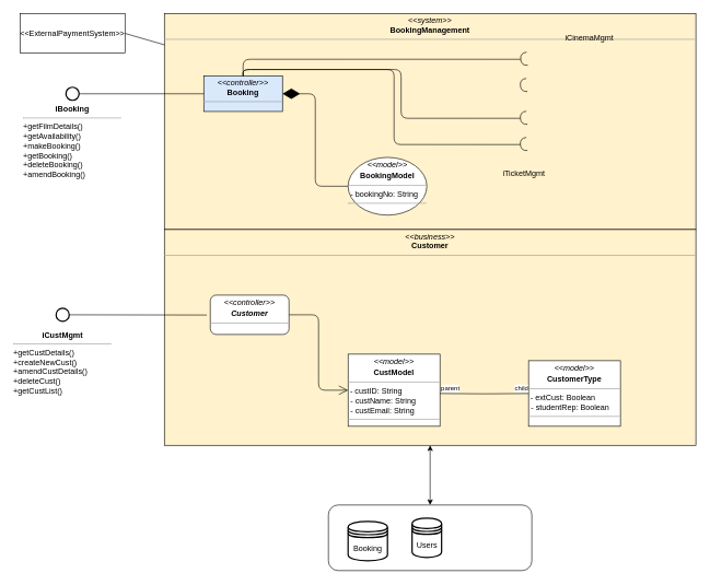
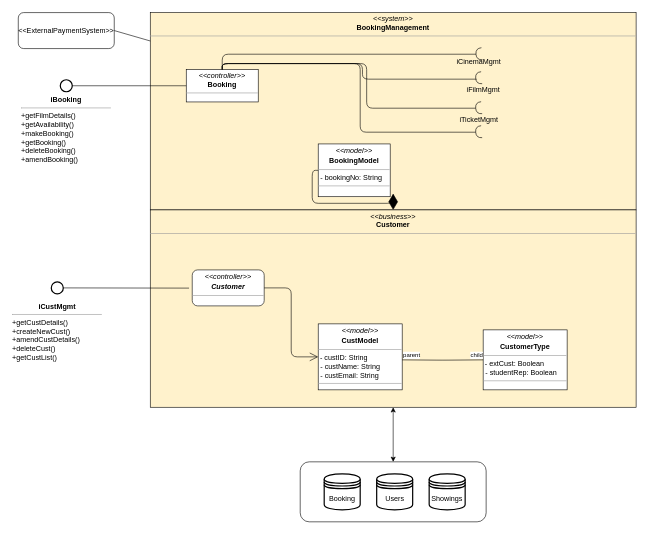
- <mxCell id="14" value="&amp;lt;&amp;lt;ExternalPaymentSystem&amp;gt;&amp;gt;" style="rounded=0;whiteSpace=wrap;html=1;" vertex="1" parent="1"><mxGeometry x="30" y="20" width="160" height="60" as="geometry" /></mxCell>
+ <mxCell id="14" value="&amp;lt;&amp;lt;ExternalPaymentSystem&amp;gt;&amp;gt;" style="whiteSpace=wrap;html=1;rounded=1;" vertex="1" parent="1"><mxGeometry x="30" y="20" width="160" height="60" as="geometry" /></mxCell>
- <mxCell id="8" value="iCinemaMgmt&lt;br&gt;&lt;br&gt;" style="text;html=1;strokeColor=none;fillColor=none;align=center;verticalAlign=middle;whiteSpace=wrap;rounded=0;" vertex="1" parent="1"><mxGeometry x="878" y="54" width="40" height="20" as="geometry" /></mxCell>
+ <mxCell id="8" value="iCinemaMgmt&lt;br&gt;&lt;br&gt;" style="text;html=1;strokeColor=none;fillColor=none;align=center;verticalAlign=middle;whiteSpace=wrap;rounded=0;" vertex="1" parent="1"><mxGeometry x="778" y="99" width="40" height="20" as="geometry" /></mxCell>
+ <mxCell id="17" value="" style="endArrow=none;html=1;entryX=0.3;entryY=-0.4;entryDx=0;entryDy=0;entryPerimeter=0;exitX=0.5;exitY=0;exitDx=0;exitDy=0;edgeStyle=orthogonalEdgeStyle;" edge="1" parent="1" source="4" target="10"><mxGeometry width="50" height="50" relative="1" as="geometry"><mxPoint x="650" y="179" as="sourcePoint" /><mxPoint x="700" y="129" as="targetPoint" /></mxGeometry></mxCell>
- <mxCell id="4" value="&lt;p style=&quot;margin: 0px ; margin-top: 4px ; text-align: center&quot;&gt;&lt;i&gt;&amp;lt;&amp;lt;controller&amp;gt;&amp;gt;&lt;/i&gt;&lt;br&gt;&lt;b&gt;Booking&lt;/b&gt;&lt;/p&gt;&lt;hr size=&quot;1&quot;&gt;&lt;p style=&quot;margin: 0px ; margin-left: 4px&quot;&gt;&lt;/p&gt;&lt;p style=&quot;margin: 0px ; margin-left: 4px&quot;&gt;&lt;br&gt;&lt;/p&gt;" style="verticalAlign=top;align=left;overflow=fill;fontSize=12;fontFamily=Helvetica;html=1;rounded=0;shadow=0;comic=0;labelBackgroundColor=none;strokeColor=#000000;strokeWidth=1;fillColor=#dae8fc;" parent="1" vertex="1"><mxGeometry x="310" y="115" width="120" height="54" as="geometry" /></mxCell>
+ <mxCell id="4" value="&lt;p style=&quot;margin: 0px ; margin-top: 4px ; text-align: center&quot;&gt;&lt;i&gt;&amp;lt;&amp;lt;controller&amp;gt;&amp;gt;&lt;/i&gt;&lt;br&gt;&lt;b&gt;Booking&lt;/b&gt;&lt;/p&gt;&lt;hr size=&quot;1&quot;&gt;&lt;p style=&quot;margin: 0px ; margin-left: 4px&quot;&gt;&lt;/p&gt;&lt;p style=&quot;margin: 0px ; margin-left: 4px&quot;&gt;&lt;br&gt;&lt;/p&gt;" style="verticalAlign=top;align=left;overflow=fill;fontSize=12;fontFamily=Helvetica;html=1;rounded=0;shadow=0;comic=0;labelBackgroundColor=none;strokeColor=#000000;strokeWidth=1;fillColor=#ffffff;" parent="1" vertex="1"><mxGeometry x="310" y="115" width="120" height="54" as="geometry" /></mxCell>
+ <mxCell id="10" value="iFilmMgmt&lt;br&gt;" style="text;html=1;strokeColor=none;fillColor=none;align=center;verticalAlign=middle;whiteSpace=wrap;rounded=0;" vertex="1" parent="1"><mxGeometry x="777.5" y="139" width="55" height="20" as="geometry" /></mxCell>
- <mxCell id="12" value="iTicketMgmt&lt;br&gt;" style="text;html=1;strokeColor=none;fillColor=none;align=center;verticalAlign=middle;whiteSpace=wrap;rounded=0;" vertex="1" parent="1"><mxGeometry x="777.5" y="254" width="40" height="20" as="geometry" /></mxCell>
+ <mxCell id="12" value="iTicketMgmt&lt;br&gt;" style="text;html=1;strokeColor=none;fillColor=none;align=center;verticalAlign=middle;whiteSpace=wrap;rounded=0;" vertex="1" parent="1"><mxGeometry x="777.5" y="189" width="40" height="20" as="geometry" /></mxCell>
- <mxCell id="6" value="" style="endArrow=diamondThin;endFill=1;endSize=24;html=1;entryX=1;entryY=0.5;entryDx=0;entryDy=0;exitX=0;exitY=0.5;exitDx=0;exitDy=0;edgeStyle=orthogonalEdgeStyle;" edge="1" parent="1" source="5" target="4"><mxGeometry width="160" relative="1" as="geometry"><mxPoint x="290" y="459" as="sourcePoint" /><mxPoint x="450" y="459" as="targetPoint" /></mxGeometry></mxCell>
+ <mxCell id="6" value="" style="endArrow=diamondThin;endFill=1;endSize=24;html=1;exitX=0;exitY=0.5;exitDx=0;exitDy=0;edgeStyle=orthogonalEdgeStyle;" edge="1" parent="1" source="5" target="20"><mxGeometry width="160" relative="1" as="geometry"><mxPoint x="290" y="459" as="sourcePoint" /><mxPoint x="450" y="459" as="targetPoint" /></mxGeometry></mxCell>
- <mxCell id="5" value="&lt;p style=&quot;margin: 0px ; margin-top: 4px ; text-align: center&quot;&gt;&lt;i&gt;&amp;lt;&amp;lt;model&amp;gt;&amp;gt;&lt;/i&gt;&lt;/p&gt;&lt;p style=&quot;margin: 0px ; margin-top: 4px ; text-align: center&quot;&gt;&lt;b&gt;BookingModel&lt;/b&gt;&lt;/p&gt;&lt;hr size=&quot;1&quot;&gt;&lt;p style=&quot;margin: 0px ; margin-left: 4px&quot;&gt;- bookingNo: String&lt;/p&gt;&lt;hr size=&quot;1&quot;&gt;&lt;p style=&quot;margin: 0px ; margin-left: 4px&quot;&gt;&lt;br&gt;&lt;/p&gt;" style="ellipse;verticalAlign=top;align=left;overflow=fill;fontSize=12;fontFamily=Helvetica;html=1;shadow=0;comic=0;labelBackgroundColor=none;strokeColor=#000000;strokeWidth=1;fillColor=#ffffff;" vertex="1" parent="1"><mxGeometry x="530" y="239" width="120" height="88" as="geometry" /></mxCell>
+ <mxCell id="5" value="&lt;p style=&quot;margin: 0px ; margin-top: 4px ; text-align: center&quot;&gt;&lt;i&gt;&amp;lt;&amp;lt;model&amp;gt;&amp;gt;&lt;/i&gt;&lt;/p&gt;&lt;p style=&quot;margin: 0px ; margin-top: 4px ; text-align: center&quot;&gt;&lt;b&gt;BookingModel&lt;/b&gt;&lt;/p&gt;&lt;hr size=&quot;1&quot;&gt;&lt;p style=&quot;margin: 0px ; margin-left: 4px&quot;&gt;- bookingNo: String&lt;/p&gt;&lt;hr size=&quot;1&quot;&gt;&lt;p style=&quot;margin: 0px ; margin-left: 4px&quot;&gt;&lt;br&gt;&lt;/p&gt;" style="verticalAlign=top;align=left;overflow=fill;fontSize=12;fontFamily=Helvetica;html=1;rounded=0;shadow=0;comic=0;labelBackgroundColor=none;strokeColor=#000000;strokeWidth=1;fillColor=#ffffff;" vertex="1" parent="1"><mxGeometry x="530" y="239" width="120" height="88" as="geometry" /></mxCell>
- <mxCell id="35" value="Users" style="shape=datastore;whiteSpace=wrap;html=1;strokeWidth=2;" vertex="1" parent="1"><mxGeometry x="627.5" y="789" width="45" height="60" as="geometry" /></mxCell>
+ <mxCell id="35" value="Users" style="shape=datastore;whiteSpace=wrap;html=1;strokeWidth=2;" vertex="1" parent="1"><mxGeometry x="627.5" y="789" width="60" height="60" as="geometry" /></mxCell>
+ <mxCell id="36" value="Showings" style="shape=datastore;whiteSpace=wrap;html=1;strokeWidth=2;" vertex="1" parent="1"><mxGeometry x="715" y="789" width="60" height="60" as="geometry" /></mxCell>
- <mxCell id="34" value="Booking" style="shape=datastore;whiteSpace=wrap;html=1;strokeWidth=2;" vertex="1" parent="1"><mxGeometry x="530" y="794" width="60" height="60" as="geometry" /></mxCell>
+ <mxCell id="34" value="Booking" style="shape=datastore;whiteSpace=wrap;html=1;strokeWidth=2;" vertex="1" parent="1"><mxGeometry x="540" y="789" width="60" height="60" as="geometry" /></mxCell>
